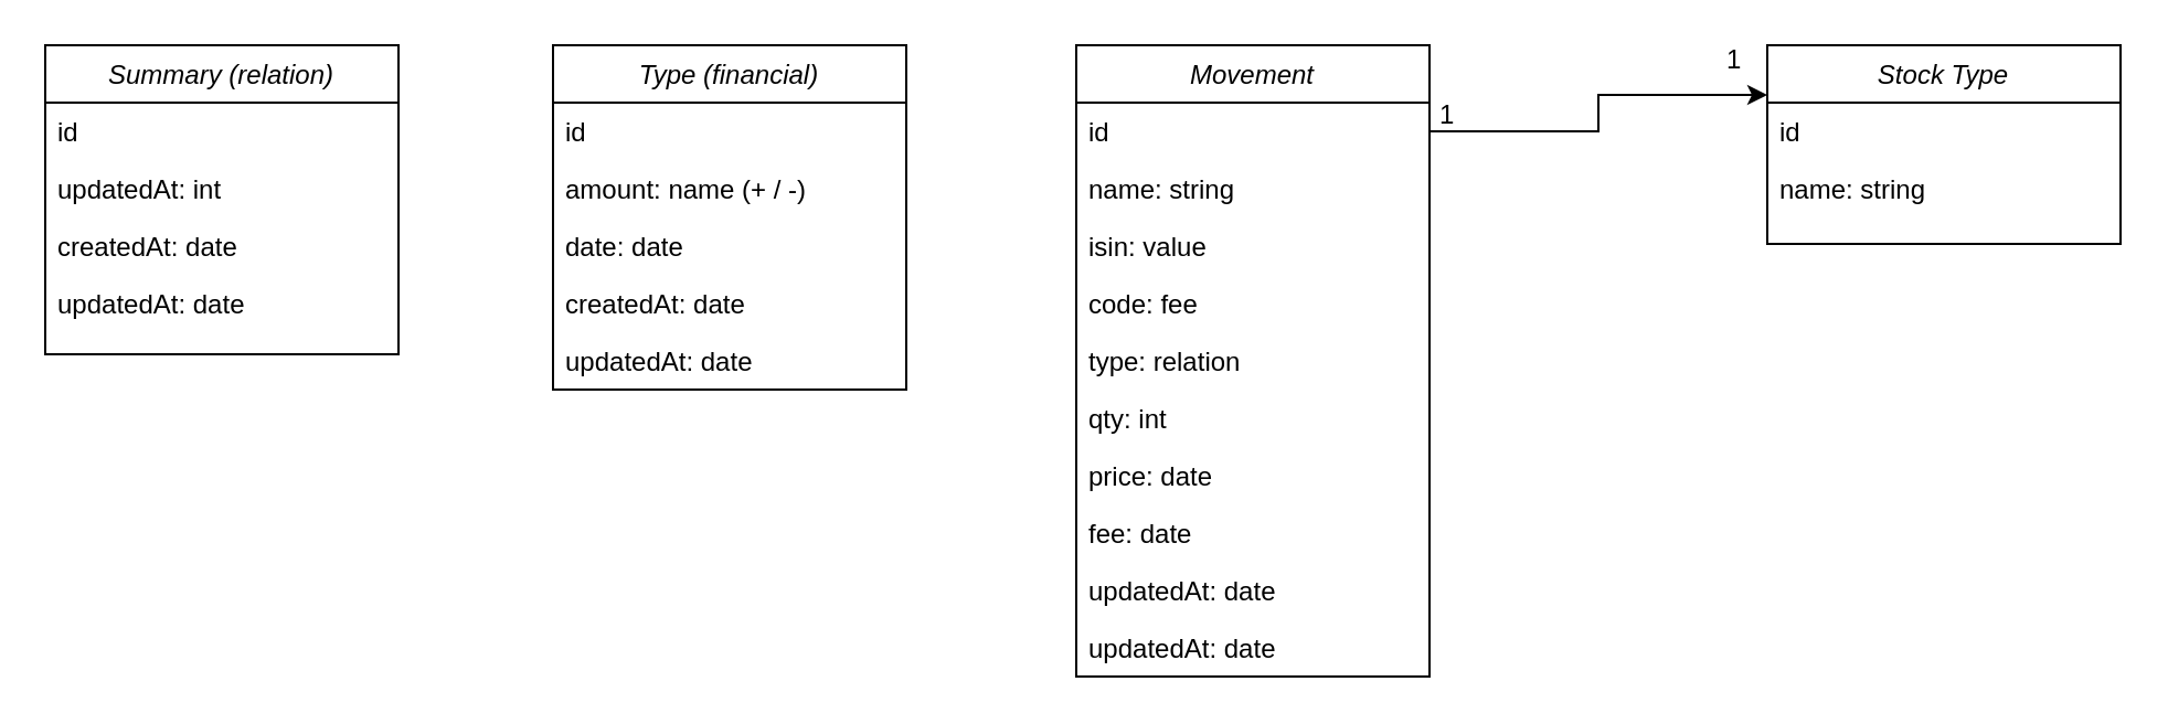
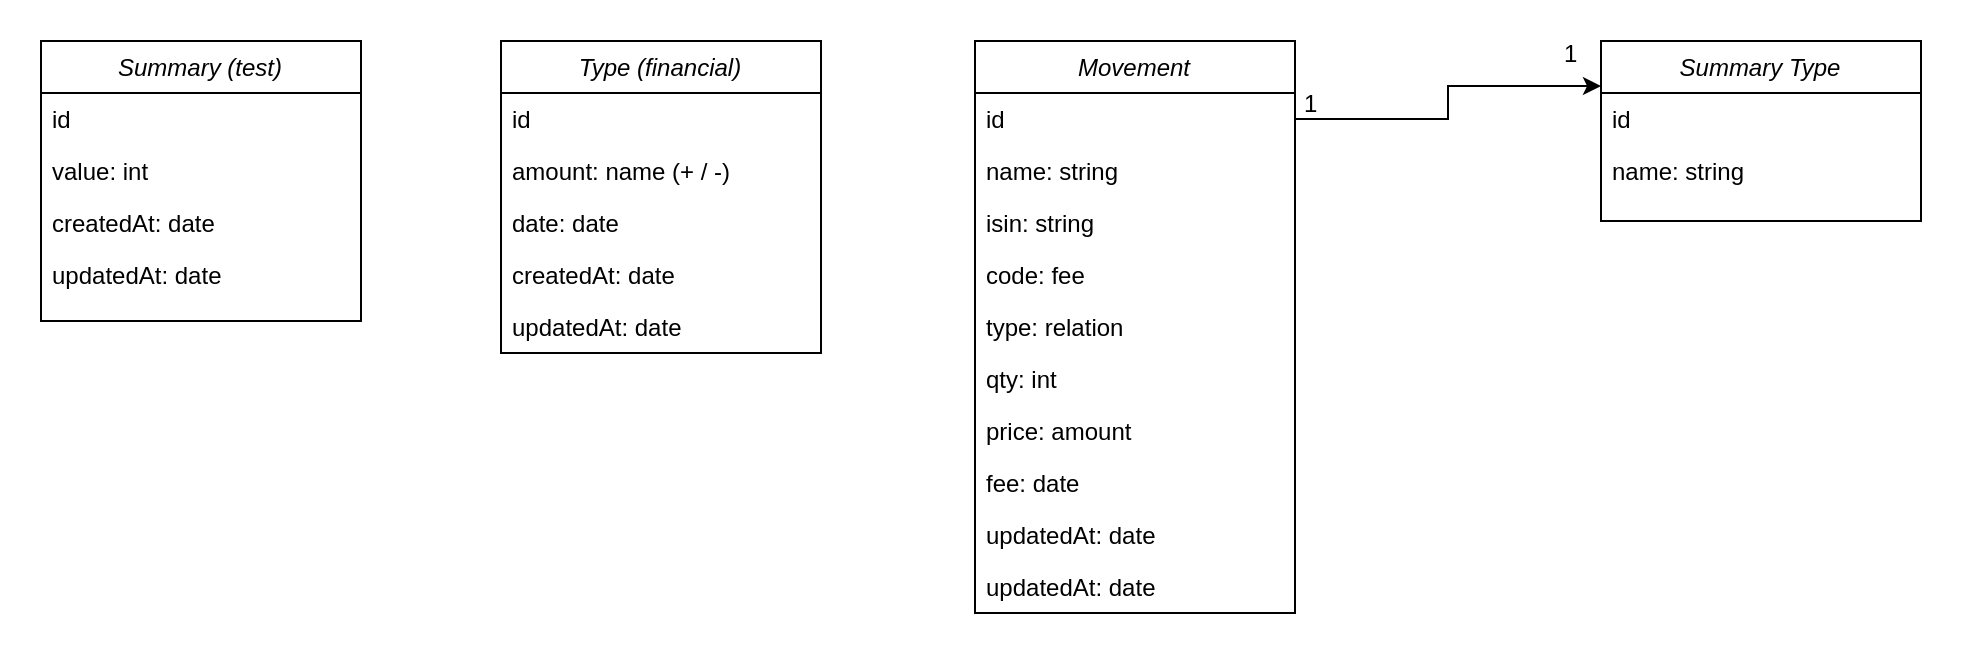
- <mxCell id="2" value="Summary (relation)" style="swimlane;fontStyle=2;align=center;verticalAlign=top;childLayout=stackLayout;horizontal=1;startSize=26;horizontalStack=0;resizeParent=1;resizeLast=0;collapsible=1;marginBottom=0;rounded=0;shadow=0;strokeWidth=1;" parent="1" vertex="1"><mxGeometry x="20" y="20" width="160" height="140" as="geometry"><mxRectangle x="230" y="140" width="160" height="26" as="alternateBounds" /></mxGeometry></mxCell>
+ <mxCell id="2" value="Summary (test)" style="swimlane;fontStyle=2;align=center;verticalAlign=top;childLayout=stackLayout;horizontal=1;startSize=26;horizontalStack=0;resizeParent=1;resizeLast=0;collapsible=1;marginBottom=0;rounded=0;shadow=0;strokeWidth=1;" parent="1" vertex="1"><mxGeometry x="20" y="20" width="160" height="140" as="geometry"><mxRectangle x="230" y="140" width="160" height="26" as="alternateBounds" /></mxGeometry></mxCell>
- <mxCell id="24" value="Stock Type" style="swimlane;fontStyle=2;align=center;verticalAlign=top;childLayout=stackLayout;horizontal=1;startSize=26;horizontalStack=0;resizeParent=1;resizeLast=0;collapsible=1;marginBottom=0;rounded=0;shadow=0;strokeWidth=1;" parent="1" vertex="1"><mxGeometry x="800" y="20" width="160" height="90" as="geometry"><mxRectangle x="230" y="140" width="160" height="26" as="alternateBounds" /></mxGeometry></mxCell>
+ <mxCell id="24" value="Summary Type" style="swimlane;fontStyle=2;align=center;verticalAlign=top;childLayout=stackLayout;horizontal=1;startSize=26;horizontalStack=0;resizeParent=1;resizeLast=0;collapsible=1;marginBottom=0;rounded=0;shadow=0;strokeWidth=1;" parent="1" vertex="1"><mxGeometry x="800" y="20" width="160" height="90" as="geometry"><mxRectangle x="230" y="140" width="160" height="26" as="alternateBounds" /></mxGeometry></mxCell>
- <mxCell id="4" value="updatedAt: int" style="text;align=left;verticalAlign=top;spacingLeft=4;spacingRight=4;overflow=hidden;rotatable=0;points=[[0,0.5],[1,0.5]];portConstraint=eastwest;rounded=0;shadow=0;html=0;" parent="2" vertex="1"><mxGeometry y="52" width="160" height="26" as="geometry" /></mxCell>
+ <mxCell id="4" value="value: int" style="text;align=left;verticalAlign=top;spacingLeft=4;spacingRight=4;overflow=hidden;rotatable=0;points=[[0,0.5],[1,0.5]];portConstraint=eastwest;rounded=0;shadow=0;html=0;" parent="2" vertex="1"><mxGeometry y="52" width="160" height="26" as="geometry" /></mxCell>
- <mxCell id="16" value="isin: value" style="text;align=left;verticalAlign=top;spacingLeft=4;spacingRight=4;overflow=hidden;rotatable=0;points=[[0,0.5],[1,0.5]];portConstraint=eastwest;rounded=0;shadow=0;html=0;" parent="13" vertex="1"><mxGeometry y="78" width="160" height="26" as="geometry" /></mxCell>
+ <mxCell id="16" value="isin: string" style="text;align=left;verticalAlign=top;spacingLeft=4;spacingRight=4;overflow=hidden;rotatable=0;points=[[0,0.5],[1,0.5]];portConstraint=eastwest;rounded=0;shadow=0;html=0;" parent="13" vertex="1"><mxGeometry y="78" width="160" height="26" as="geometry" /></mxCell>
- <mxCell id="20" value="price: date" style="text;align=left;verticalAlign=top;spacingLeft=4;spacingRight=4;overflow=hidden;rotatable=0;points=[[0,0.5],[1,0.5]];portConstraint=eastwest;rounded=0;shadow=0;html=0;" parent="13" vertex="1"><mxGeometry y="182" width="160" height="26" as="geometry" /></mxCell>
+ <mxCell id="20" value="price: amount" style="text;align=left;verticalAlign=top;spacingLeft=4;spacingRight=4;overflow=hidden;rotatable=0;points=[[0,0.5],[1,0.5]];portConstraint=eastwest;rounded=0;shadow=0;html=0;" parent="13" vertex="1"><mxGeometry y="182" width="160" height="26" as="geometry" /></mxCell>
